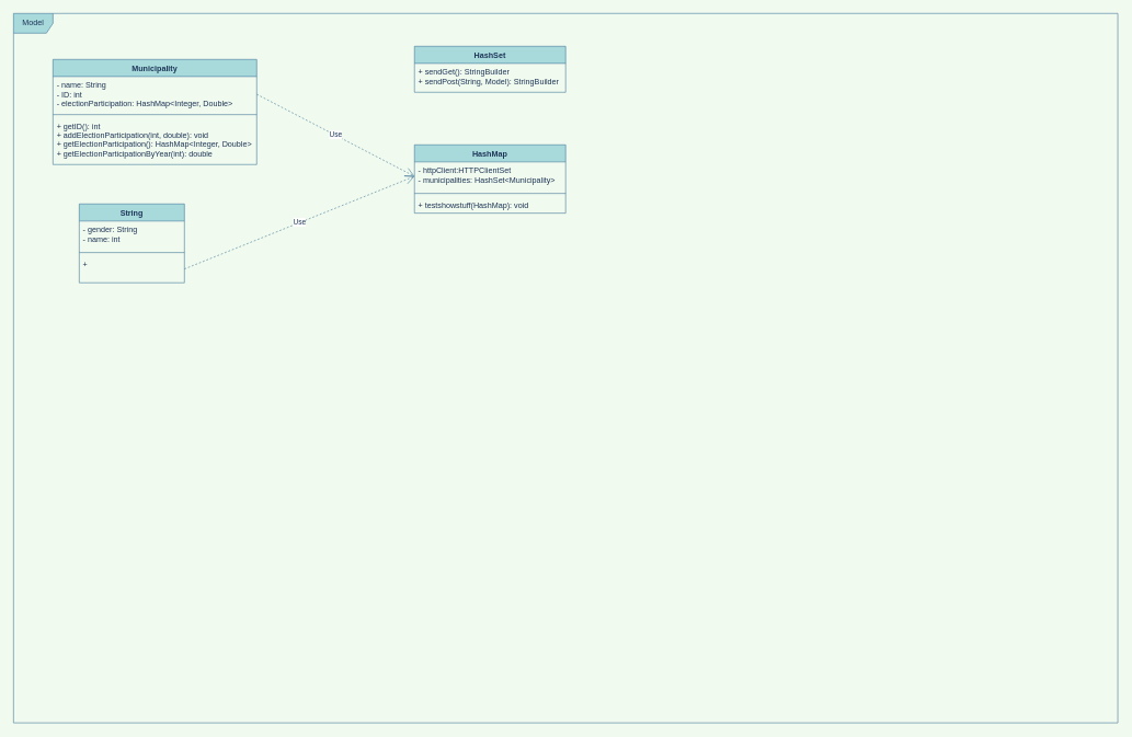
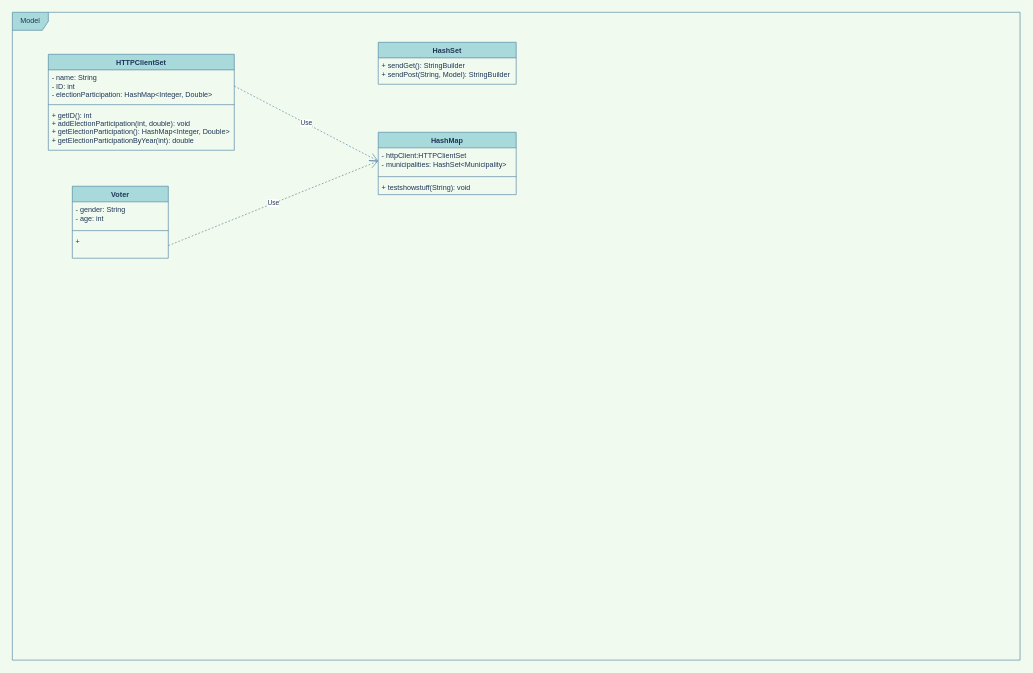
- <mxCell id="3" value="Municipality" style="swimlane;fontStyle=1;align=center;verticalAlign=top;childLayout=stackLayout;horizontal=1;startSize=26;horizontalStack=0;resizeParent=1;resizeParentMax=0;resizeLast=0;collapsible=1;marginBottom=0;fillColor=#A8DADC;strokeColor=#457B9D;fontColor=#1D3557;" parent="1" vertex="1"><mxGeometry x="80" y="90" width="310" height="160" as="geometry" /></mxCell>
+ <mxCell id="3" value="HTTPClientSet" style="swimlane;fontStyle=1;align=center;verticalAlign=top;childLayout=stackLayout;horizontal=1;startSize=26;horizontalStack=0;resizeParent=1;resizeParentMax=0;resizeLast=0;collapsible=1;marginBottom=0;fillColor=#A8DADC;strokeColor=#457B9D;fontColor=#1D3557;" parent="1" vertex="1"><mxGeometry x="80" y="90" width="310" height="160" as="geometry" /></mxCell>
- <mxCell id="12" value="+ testshowstuff(HashMap): void" style="text;strokeColor=none;fillColor=none;align=left;verticalAlign=top;spacingLeft=4;spacingRight=4;overflow=hidden;rotatable=0;points=[[0,0.5],[1,0.5]];portConstraint=eastwest;fontColor=#1D3557;" parent="9" vertex="1"><mxGeometry y="78" width="230" height="26" as="geometry" /></mxCell>
+ <mxCell id="12" value="+ testshowstuff(String): void" style="text;strokeColor=none;fillColor=none;align=left;verticalAlign=top;spacingLeft=4;spacingRight=4;overflow=hidden;rotatable=0;points=[[0,0.5],[1,0.5]];portConstraint=eastwest;fontColor=#1D3557;" parent="9" vertex="1"><mxGeometry y="78" width="230" height="26" as="geometry" /></mxCell>
- <mxCell id="13" value="String" style="swimlane;fontStyle=1;align=center;verticalAlign=top;childLayout=stackLayout;horizontal=1;startSize=26;horizontalStack=0;resizeParent=1;resizeParentMax=0;resizeLast=0;collapsible=1;marginBottom=0;strokeColor=#457B9D;fontColor=#1D3557;fillColor=#A8DADC;" vertex="1" parent="1"><mxGeometry x="120" y="310" width="160" height="120" as="geometry" /></mxCell>
+ <mxCell id="13" value="Voter" style="swimlane;fontStyle=1;align=center;verticalAlign=top;childLayout=stackLayout;horizontal=1;startSize=26;horizontalStack=0;resizeParent=1;resizeParentMax=0;resizeLast=0;collapsible=1;marginBottom=0;strokeColor=#457B9D;fontColor=#1D3557;fillColor=#A8DADC;" vertex="1" parent="1"><mxGeometry x="120" y="310" width="160" height="120" as="geometry" /></mxCell>
- <mxCell id="14" value="- gender: String&#10;- name: int&#10;" style="text;strokeColor=none;fillColor=none;align=left;verticalAlign=top;spacingLeft=4;spacingRight=4;overflow=hidden;rotatable=0;points=[[0,0.5],[1,0.5]];portConstraint=eastwest;fontColor=#1D3557;" vertex="1" parent="13"><mxGeometry y="26" width="160" height="44" as="geometry" /></mxCell>
+ <mxCell id="14" value="- gender: String&#10;- age: int&#10;" style="text;strokeColor=none;fillColor=none;align=left;verticalAlign=top;spacingLeft=4;spacingRight=4;overflow=hidden;rotatable=0;points=[[0,0.5],[1,0.5]];portConstraint=eastwest;fontColor=#1D3557;" vertex="1" parent="13"><mxGeometry y="26" width="160" height="44" as="geometry" /></mxCell>
